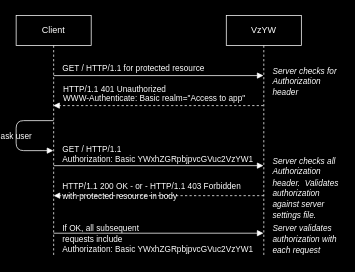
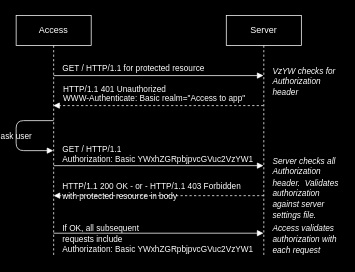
- <mxCell id="2" value="Client" style="shape=umlLifeline;perimeter=lifelinePerimeter;whiteSpace=wrap;html=1;container=1;collapsible=0;recursiveResize=0;outlineConnect=0;strokeColor=#FFFFFF;fillColor=#000000;fontColor=#FFFFFF;" vertex="1" parent="1"><mxGeometry x="20" y="20" width="100" height="320" as="geometry" /></mxCell>
+ <mxCell id="2" value="Access" style="shape=umlLifeline;perimeter=lifelinePerimeter;whiteSpace=wrap;html=1;container=1;collapsible=0;recursiveResize=0;outlineConnect=0;strokeColor=#FFFFFF;fillColor=#000000;fontColor=#FFFFFF;" vertex="1" parent="1"><mxGeometry x="20" y="20" width="100" height="320" as="geometry" /></mxCell>
- <mxCell id="3" value="VzYW" style="shape=umlLifeline;perimeter=lifelinePerimeter;whiteSpace=wrap;html=1;container=1;collapsible=0;recursiveResize=0;outlineConnect=0;strokeColor=#FFFFFF;fillColor=#000000;fontColor=#FFFFFF;" vertex="1" parent="1"><mxGeometry x="300" y="20" width="100" height="320" as="geometry" /></mxCell>
+ <mxCell id="3" value="Server" style="shape=umlLifeline;perimeter=lifelinePerimeter;whiteSpace=wrap;html=1;container=1;collapsible=0;recursiveResize=0;outlineConnect=0;strokeColor=#FFFFFF;fillColor=#000000;fontColor=#FFFFFF;" vertex="1" parent="1"><mxGeometry x="300" y="20" width="100" height="320" as="geometry" /></mxCell>
- <mxCell id="9" value="&lt;font face=&quot;helvetica&quot;&gt;&lt;span style=&quot;font-size: 11px&quot;&gt;Server checks for Authorization header&lt;/span&gt;&lt;/font&gt;" style="text;whiteSpace=wrap;html=1;fontColor=#FFFFFF;fontStyle=2" vertex="1" parent="1"><mxGeometry x="360" y="80" width="90" height="60" as="geometry" /></mxCell>
+ <mxCell id="9" value="&lt;font face=&quot;helvetica&quot;&gt;&lt;span style=&quot;font-size: 11px&quot;&gt;VzYW checks for Authorization header&lt;/span&gt;&lt;/font&gt;" style="text;whiteSpace=wrap;html=1;fontColor=#FFFFFF;fontStyle=2" vertex="1" parent="1"><mxGeometry x="360" y="80" width="90" height="60" as="geometry" /></mxCell>
- <mxCell id="12" value="&lt;font face=&quot;helvetica&quot;&gt;&lt;span style=&quot;font-size: 11px&quot;&gt;Server validates authorization with each request&lt;/span&gt;&lt;/font&gt;" style="text;whiteSpace=wrap;html=1;fontColor=#FFFFFF;fontStyle=2" vertex="1" parent="1"><mxGeometry x="360" y="290" width="90" height="50" as="geometry" /></mxCell>
+ <mxCell id="12" value="&lt;font face=&quot;helvetica&quot;&gt;&lt;span style=&quot;font-size: 11px&quot;&gt;Access validates authorization with each request&lt;/span&gt;&lt;/font&gt;" style="text;whiteSpace=wrap;html=1;fontColor=#FFFFFF;fontStyle=2" vertex="1" parent="1"><mxGeometry x="360" y="290" width="90" height="50" as="geometry" /></mxCell>
